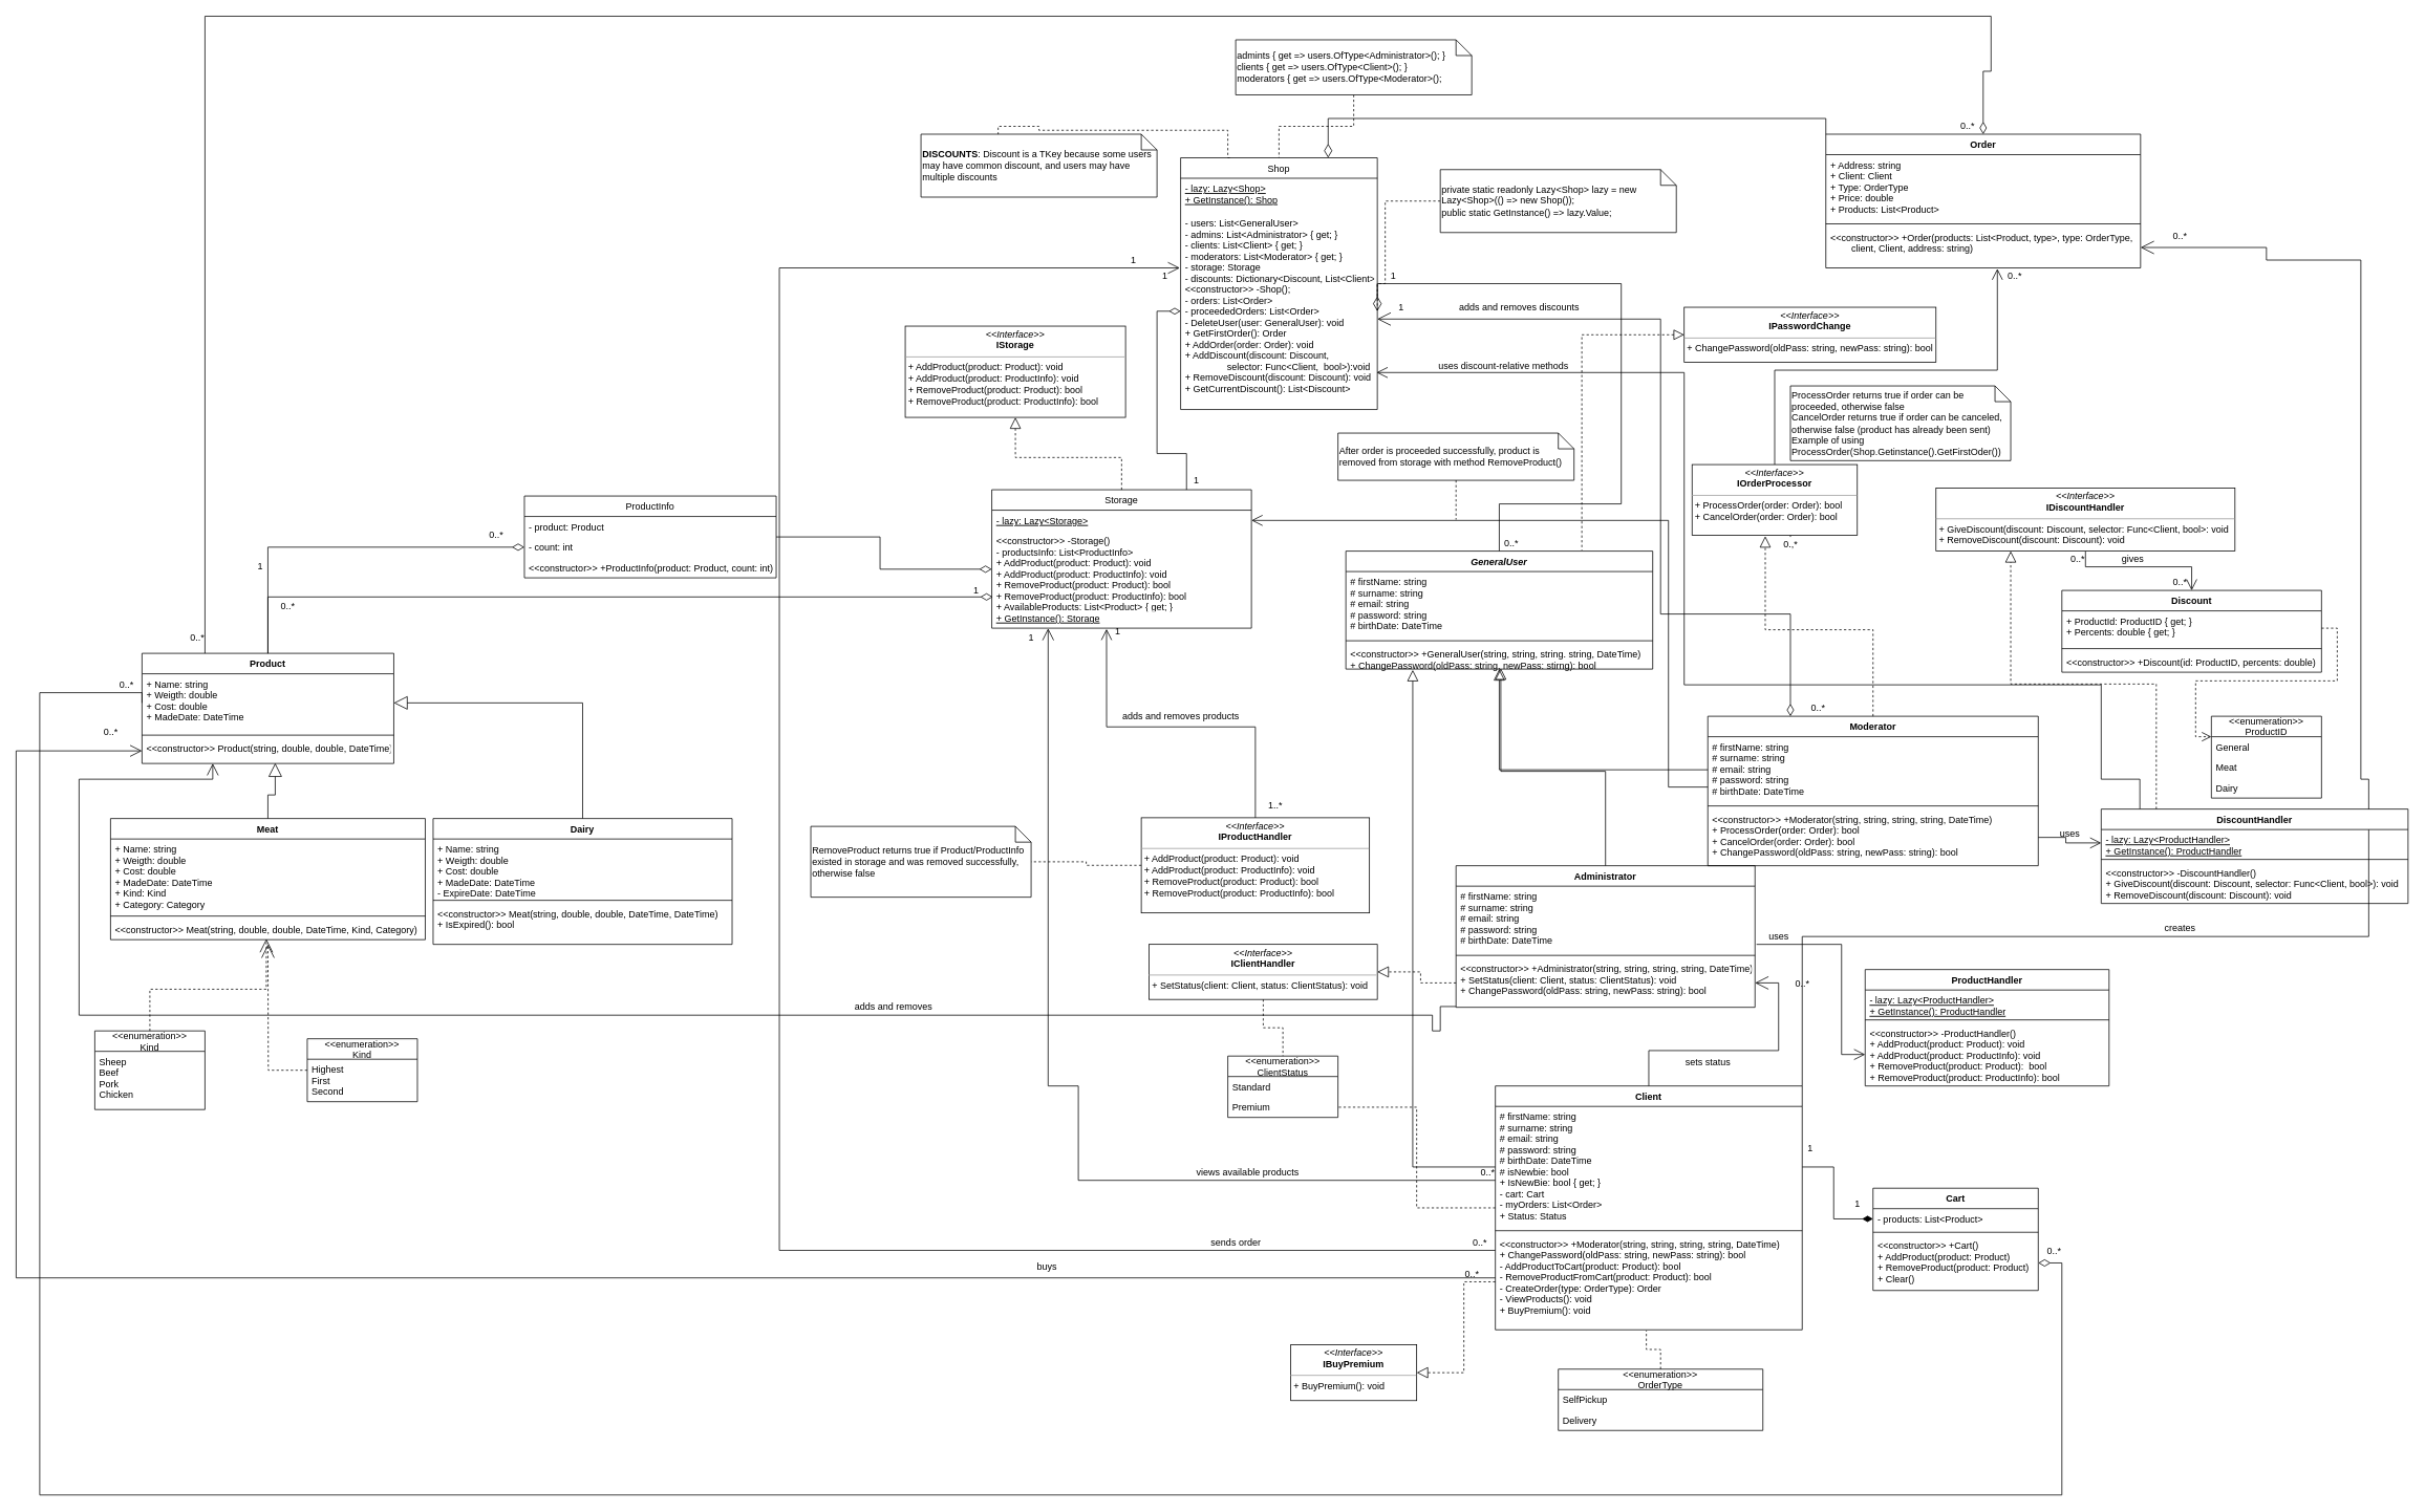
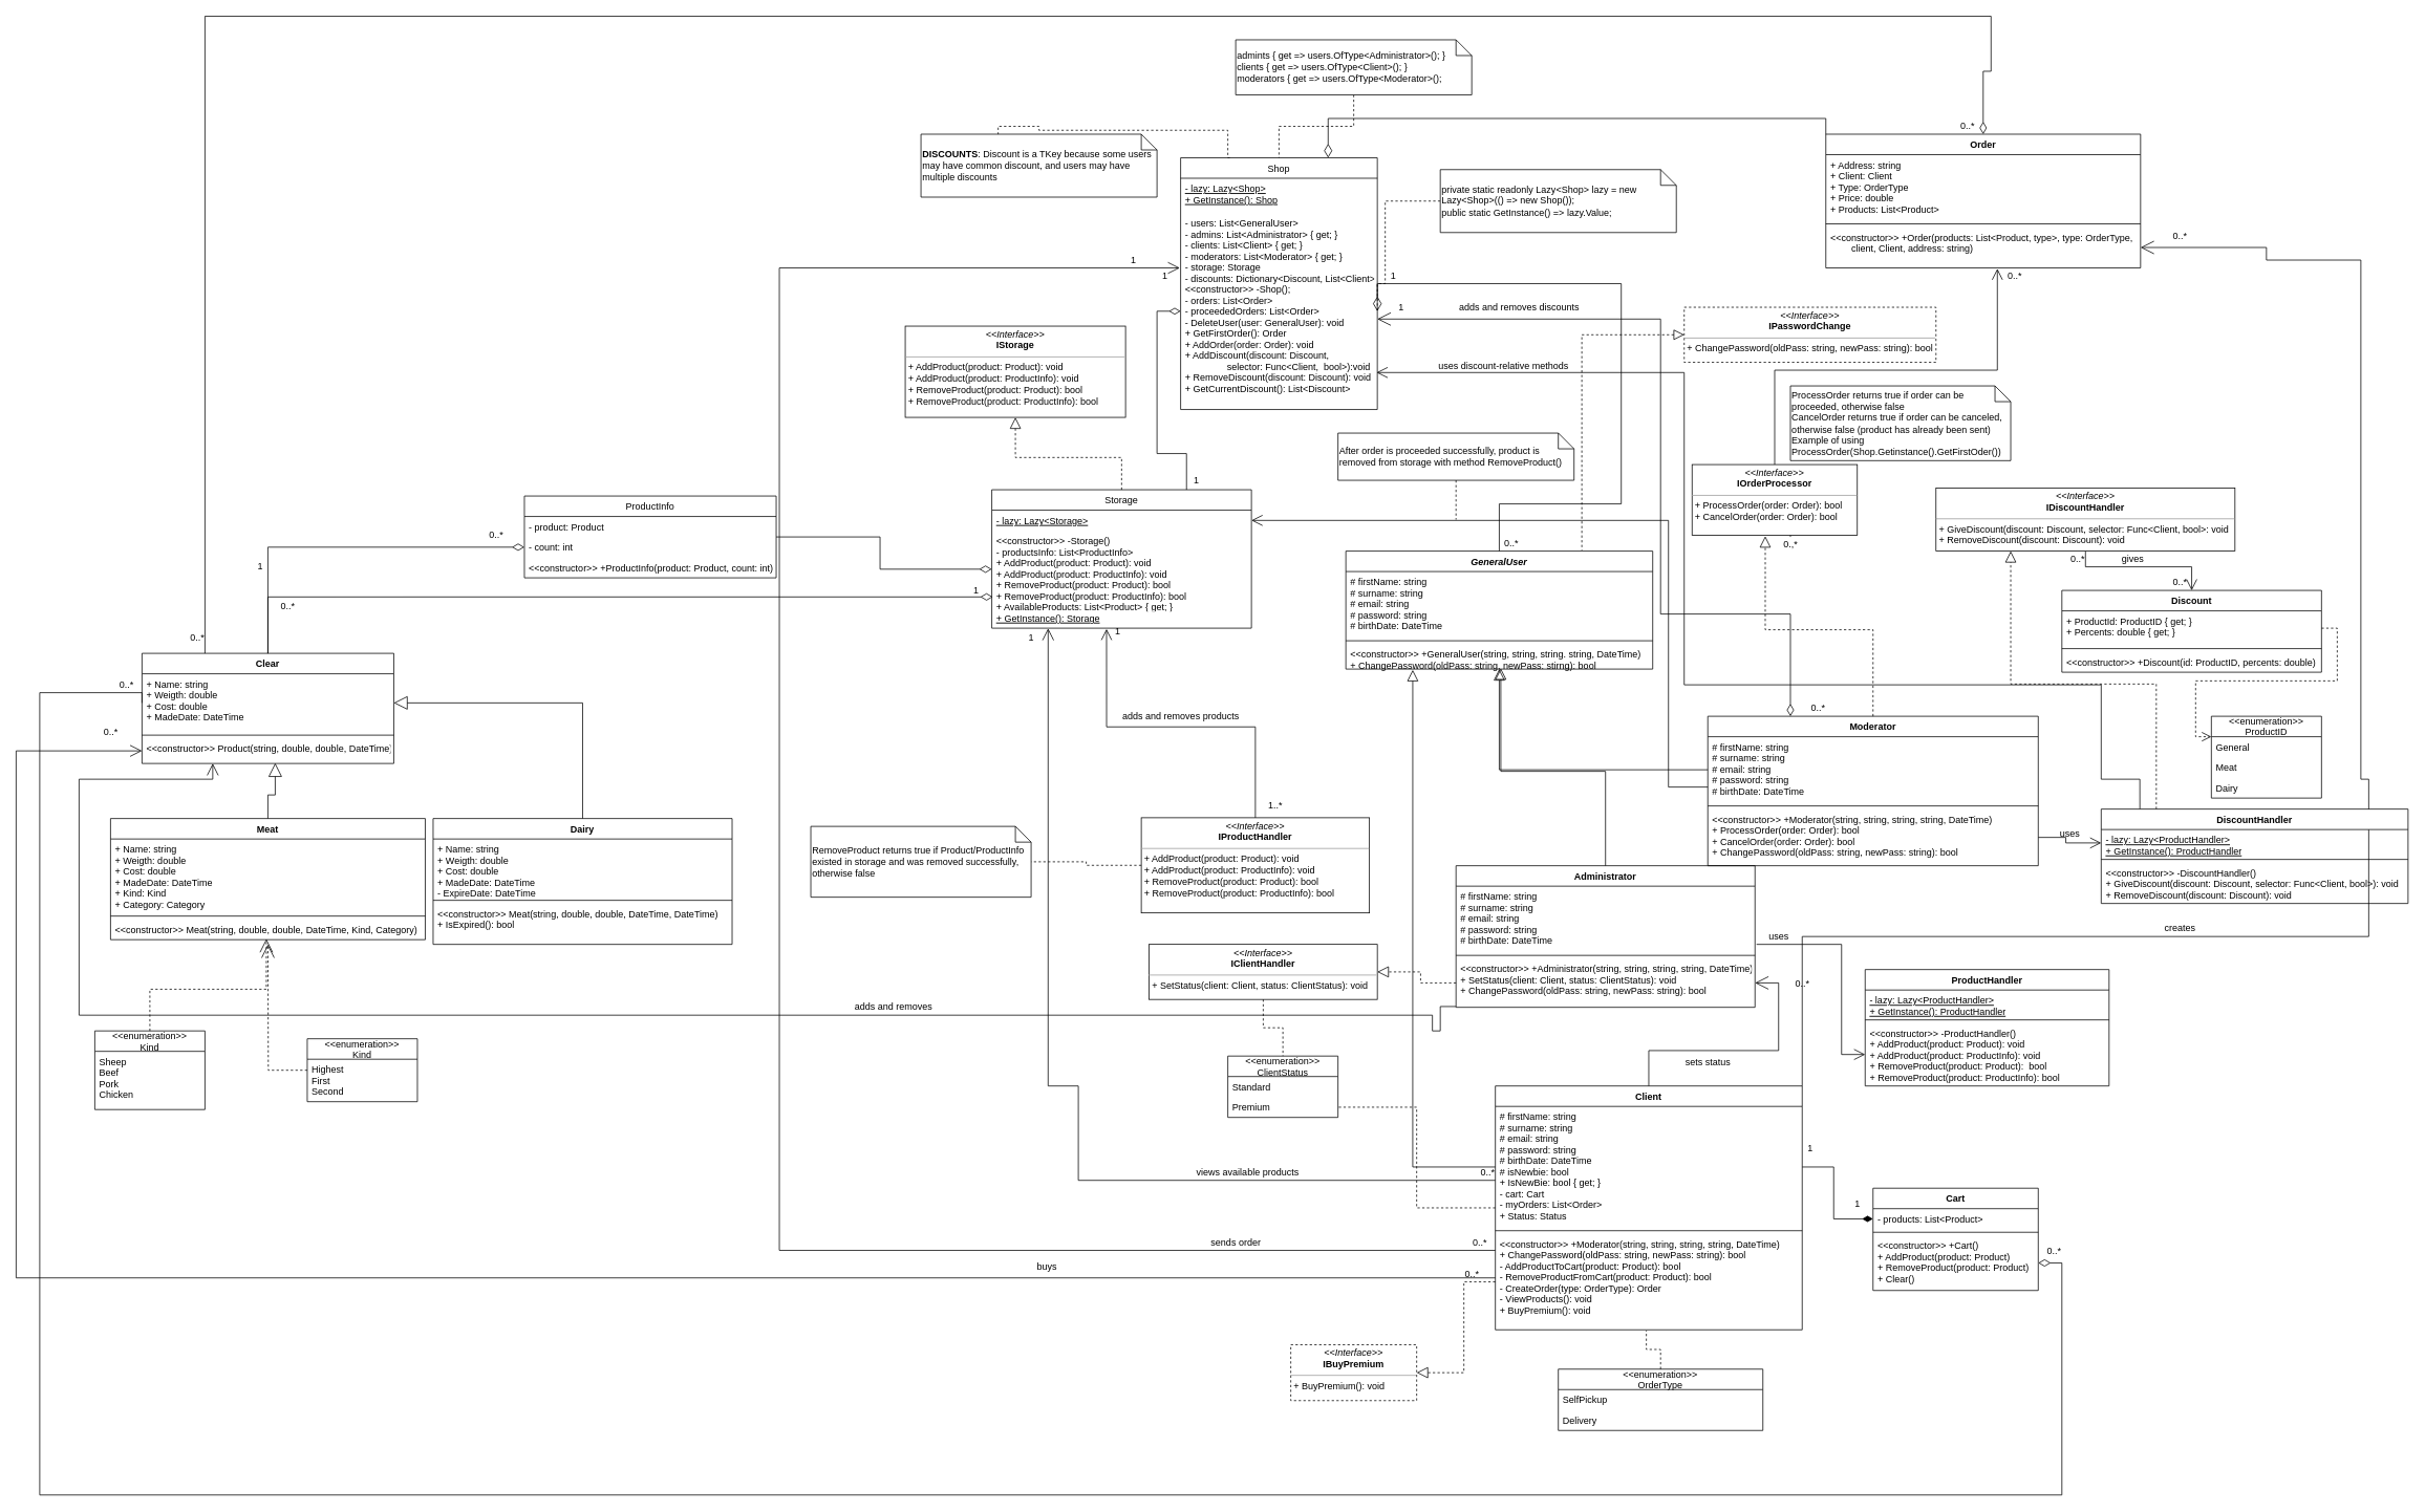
- <mxCell id="81" value="&lt;p style=&quot;margin: 0px ; margin-top: 4px ; text-align: center&quot;&gt;&lt;i&gt;&amp;lt;&amp;lt;Interface&amp;gt;&amp;gt;&lt;/i&gt;&lt;br&gt;&lt;b&gt;IPasswordChange&lt;/b&gt;&lt;/p&gt;&lt;hr size=&quot;1&quot;&gt;&lt;p style=&quot;margin: 0px ; margin-left: 4px&quot;&gt;+ ChangePassword(oldPass: string, newPass: string): bool&lt;/p&gt;" style="verticalAlign=top;align=left;overflow=fill;fontSize=12;fontFamily=Helvetica;html=1;shadow=0;fillColor=none;" parent="1" vertex="1"><mxGeometry x="2140" y="390" width="320" height="70" as="geometry" /></mxCell>
+ <mxCell id="81" value="&lt;p style=&quot;margin: 0px ; margin-top: 4px ; text-align: center&quot;&gt;&lt;i&gt;&amp;lt;&amp;lt;Interface&amp;gt;&amp;gt;&lt;/i&gt;&lt;br&gt;&lt;b&gt;IPasswordChange&lt;/b&gt;&lt;/p&gt;&lt;hr size=&quot;1&quot;&gt;&lt;p style=&quot;margin: 0px ; margin-left: 4px&quot;&gt;+ ChangePassword(oldPass: string, newPass: string): bool&lt;/p&gt;" style="verticalAlign=top;align=left;overflow=fill;fontSize=12;fontFamily=Helvetica;html=1;shadow=0;fillColor=none;dashed=1;" parent="1" vertex="1"><mxGeometry x="2140" y="390" width="320" height="70" as="geometry" /></mxCell>
- <mxCell id="115" value="Product" style="swimlane;fontStyle=1;align=center;verticalAlign=top;childLayout=stackLayout;horizontal=1;startSize=26;horizontalStack=0;resizeParent=1;resizeParentMax=0;resizeLast=0;collapsible=1;marginBottom=0;shadow=0;fillColor=none;html=0;" parent="1" vertex="1"><mxGeometry x="180" y="830" width="320" height="140" as="geometry" /></mxCell>
+ <mxCell id="115" value="Clear" style="swimlane;fontStyle=1;align=center;verticalAlign=top;childLayout=stackLayout;horizontal=1;startSize=26;horizontalStack=0;resizeParent=1;resizeParentMax=0;resizeLast=0;collapsible=1;marginBottom=0;shadow=0;fillColor=none;html=0;" parent="1" vertex="1"><mxGeometry x="180" y="830" width="320" height="140" as="geometry" /></mxCell>
- <mxCell id="174" value="&lt;p style=&quot;margin: 0px ; margin-top: 4px ; text-align: center&quot;&gt;&lt;i&gt;&amp;lt;&amp;lt;Interface&amp;gt;&amp;gt;&lt;/i&gt;&lt;br&gt;&lt;b&gt;IBuyPremium&lt;/b&gt;&lt;/p&gt;&lt;hr size=&quot;1&quot;&gt;&lt;p style=&quot;margin: 0px ; margin-left: 4px&quot;&gt;+ BuyPremium(): void&lt;/p&gt;" style="verticalAlign=top;align=left;overflow=fill;fontSize=12;fontFamily=Helvetica;html=1;" vertex="1" parent="1"><mxGeometry x="1640" y="1709" width="160" height="71" as="geometry" /></mxCell>
+ <mxCell id="174" value="&lt;p style=&quot;margin: 0px ; margin-top: 4px ; text-align: center&quot;&gt;&lt;i&gt;&amp;lt;&amp;lt;Interface&amp;gt;&amp;gt;&lt;/i&gt;&lt;br&gt;&lt;b&gt;IBuyPremium&lt;/b&gt;&lt;/p&gt;&lt;hr size=&quot;1&quot;&gt;&lt;p style=&quot;margin: 0px ; margin-left: 4px&quot;&gt;+ BuyPremium(): void&lt;/p&gt;" style="verticalAlign=top;align=left;overflow=fill;fontSize=12;fontFamily=Helvetica;html=1;dashed=1;" vertex="1" parent="1"><mxGeometry x="1640" y="1709" width="160" height="71" as="geometry" /></mxCell>
